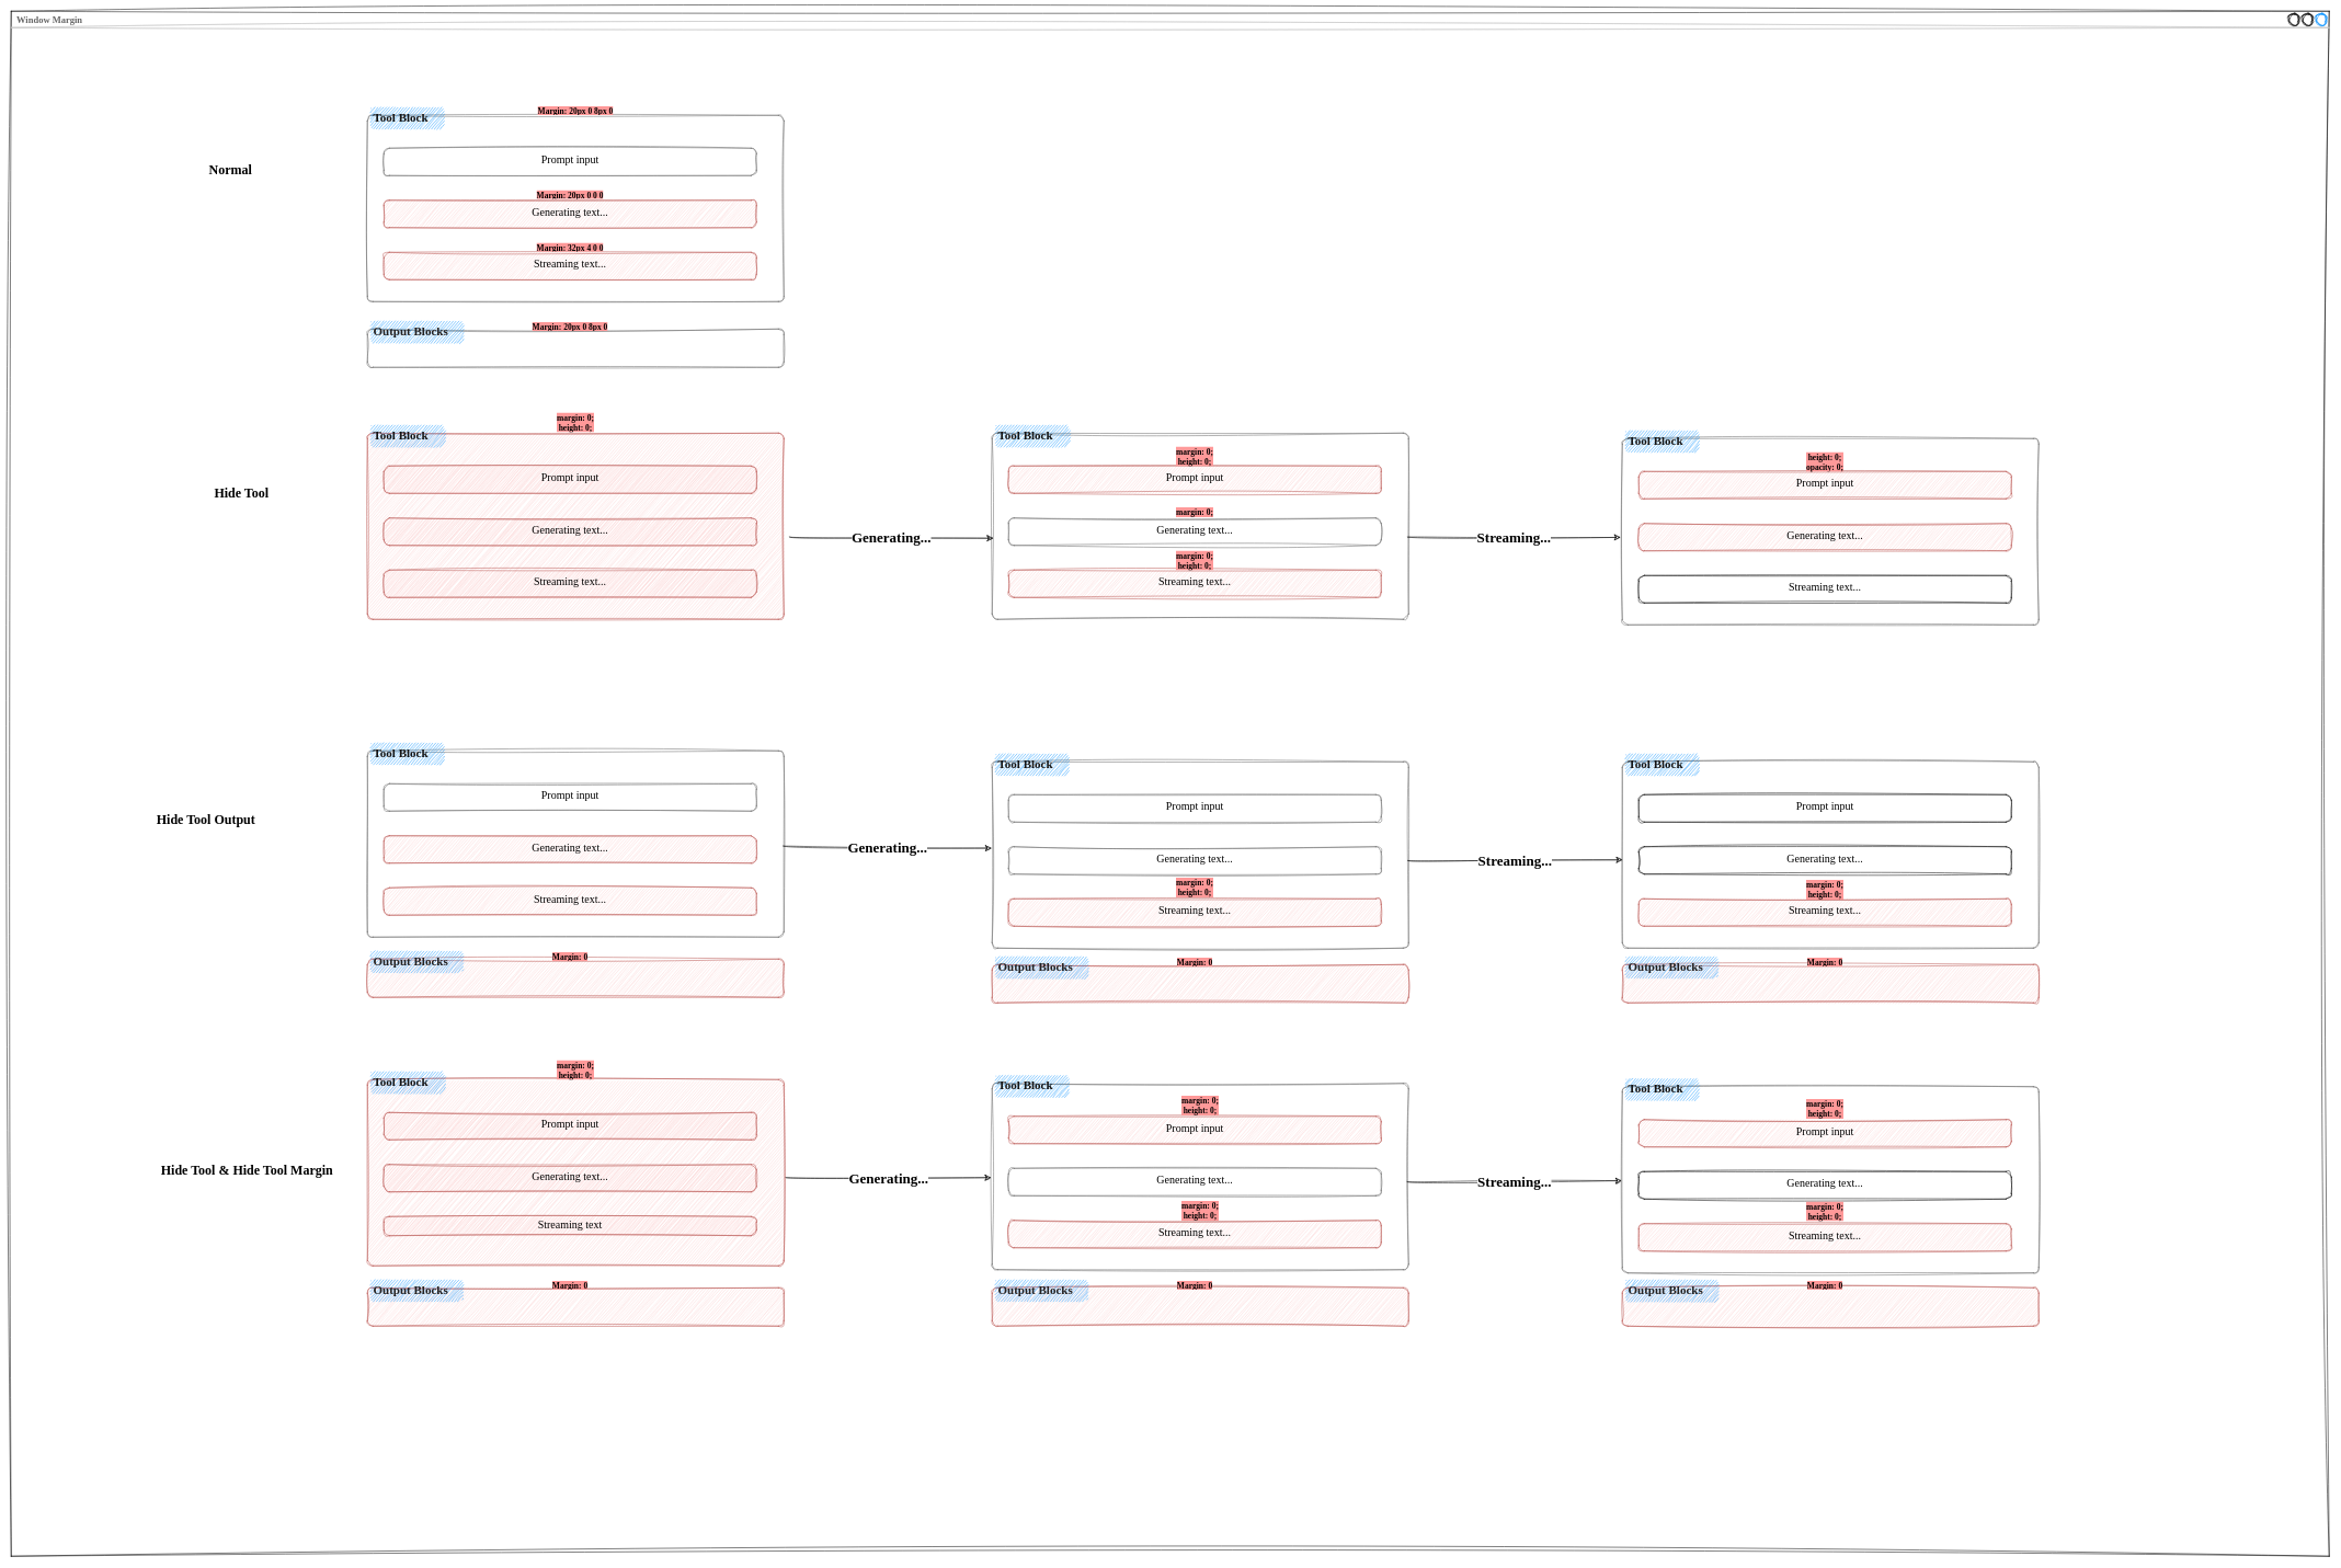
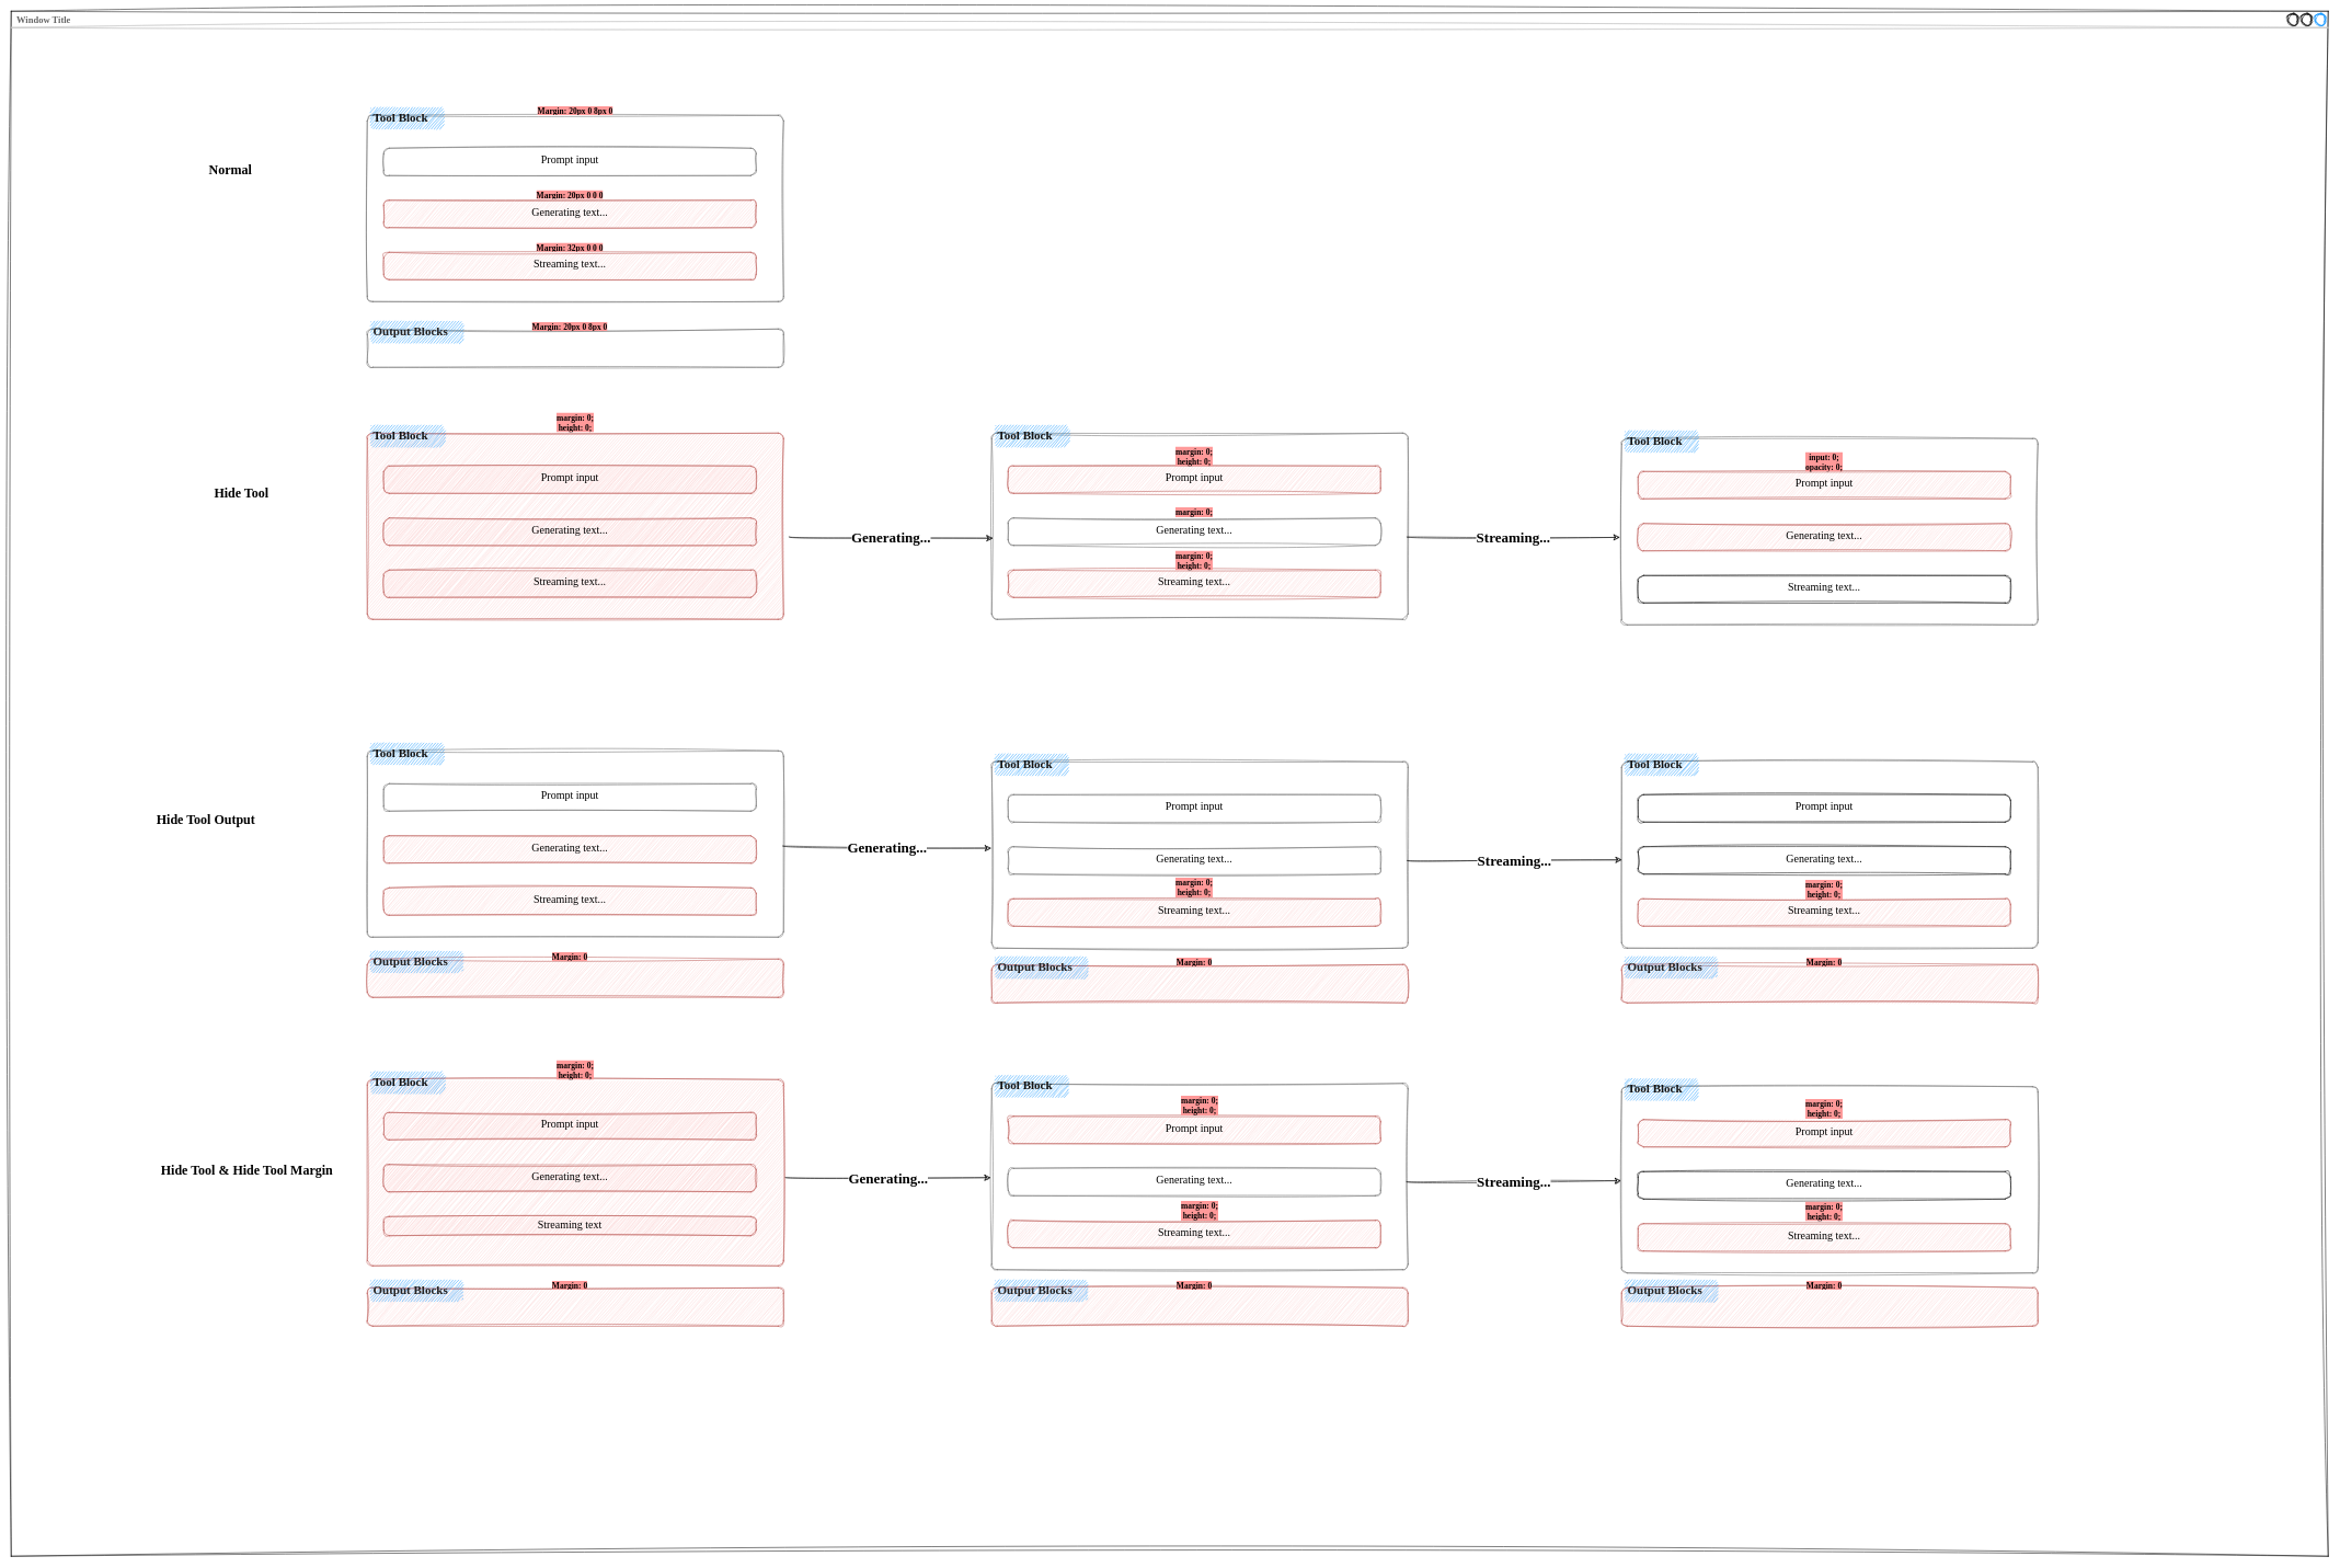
- <mxCell id="2" value="Window Margin" style="strokeWidth=1;shadow=0;dashed=0;align=center;html=1;shape=mxgraph.mockup.containers.window;align=left;verticalAlign=top;spacingLeft=8;strokeColor2=#008cff;strokeColor3=#c4c4c4;fontColor=#666666;mainText=;fontSize=17;labelBackgroundColor=none;whiteSpace=wrap;sketch=1;hachureGap=4;jiggle=2;curveFitting=1;fontFamily=Architects Daughter;fontSource=https%3A%2F%2Ffonts.googleapis.com%2Fcss%3Ffamily%3DArchitects%2BDaughter;fontStyle=1" parent="1" vertex="1"><mxGeometry x="20" y="20" width="4230" height="2820" as="geometry" /></mxCell>
+ <mxCell id="2" value="Window Title" style="strokeWidth=1;shadow=0;dashed=0;align=center;html=1;shape=mxgraph.mockup.containers.window;align=left;verticalAlign=top;spacingLeft=8;strokeColor2=#008cff;strokeColor3=#c4c4c4;fontColor=#666666;mainText=;fontSize=17;labelBackgroundColor=none;whiteSpace=wrap;sketch=1;hachureGap=4;jiggle=2;curveFitting=1;fontFamily=Architects Daughter;fontSource=https%3A%2F%2Ffonts.googleapis.com%2Fcss%3Ffamily%3DArchitects%2BDaughter;fontStyle=1" parent="1" vertex="1"><mxGeometry x="20" y="20" width="4230" height="2820" as="geometry" /></mxCell>
- <mxCell id="9" value="Margin: 32px 4 0 0" style="text;html=1;strokeColor=none;fillColor=none;align=center;verticalAlign=middle;whiteSpace=wrap;overflow=hidden;fontFamily=Architects Daughter;fontSource=https%3A%2F%2Ffonts.googleapis.com%2Fcss%3Ffamily%3DArchitects%2BDaughter;fontStyle=1;fontSize=15;labelBackgroundColor=#FF9999;" parent="3" vertex="1"><mxGeometry x="260" y="240" width="220" height="20" as="geometry" /></mxCell>
+ <mxCell id="9" value="Margin: 32px 0 0 0" style="text;html=1;strokeColor=none;fillColor=none;align=center;verticalAlign=middle;whiteSpace=wrap;overflow=hidden;fontFamily=Architects Daughter;fontSource=https%3A%2F%2Ffonts.googleapis.com%2Fcss%3Ffamily%3DArchitects%2BDaughter;fontStyle=1;fontSize=15;labelBackgroundColor=#FF9999;" parent="3" vertex="1"><mxGeometry x="260" y="240" width="220" height="20" as="geometry" /></mxCell>
- <mxCell id="66" value="height: 0;&lt;br&gt;opacity: 0;" style="text;html=1;strokeColor=none;fillColor=none;align=center;verticalAlign=middle;whiteSpace=wrap;overflow=hidden;fontFamily=Architects Daughter;fontSource=https%3A%2F%2Ffonts.googleapis.com%2Fcss%3Ffamily%3DArchitects%2BDaughter;fontStyle=1;fontSize=15;labelBackgroundColor=#FF9999;" parent="61" vertex="1"><mxGeometry x="320" y="30" width="100" height="44" as="geometry" /></mxCell>
+ <mxCell id="66" value="input: 0;&lt;br&gt;opacity: 0;" style="text;html=1;strokeColor=none;fillColor=none;align=center;verticalAlign=middle;whiteSpace=wrap;overflow=hidden;fontFamily=Architects Daughter;fontSource=https%3A%2F%2Ffonts.googleapis.com%2Fcss%3Ffamily%3DArchitects%2BDaughter;fontStyle=1;fontSize=15;labelBackgroundColor=#FF9999;" parent="61" vertex="1"><mxGeometry x="320" y="30" width="100" height="44" as="geometry" /></mxCell>
